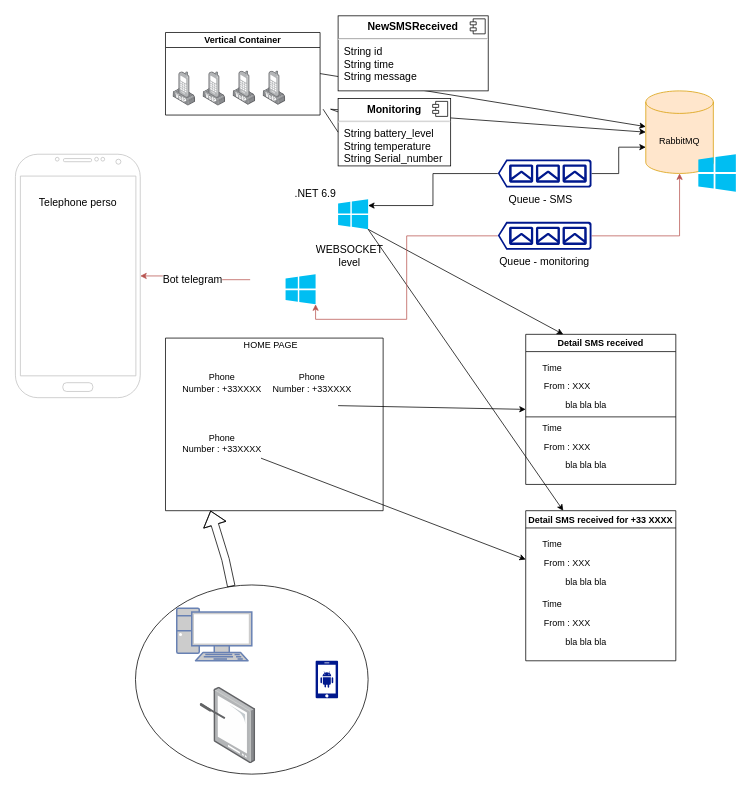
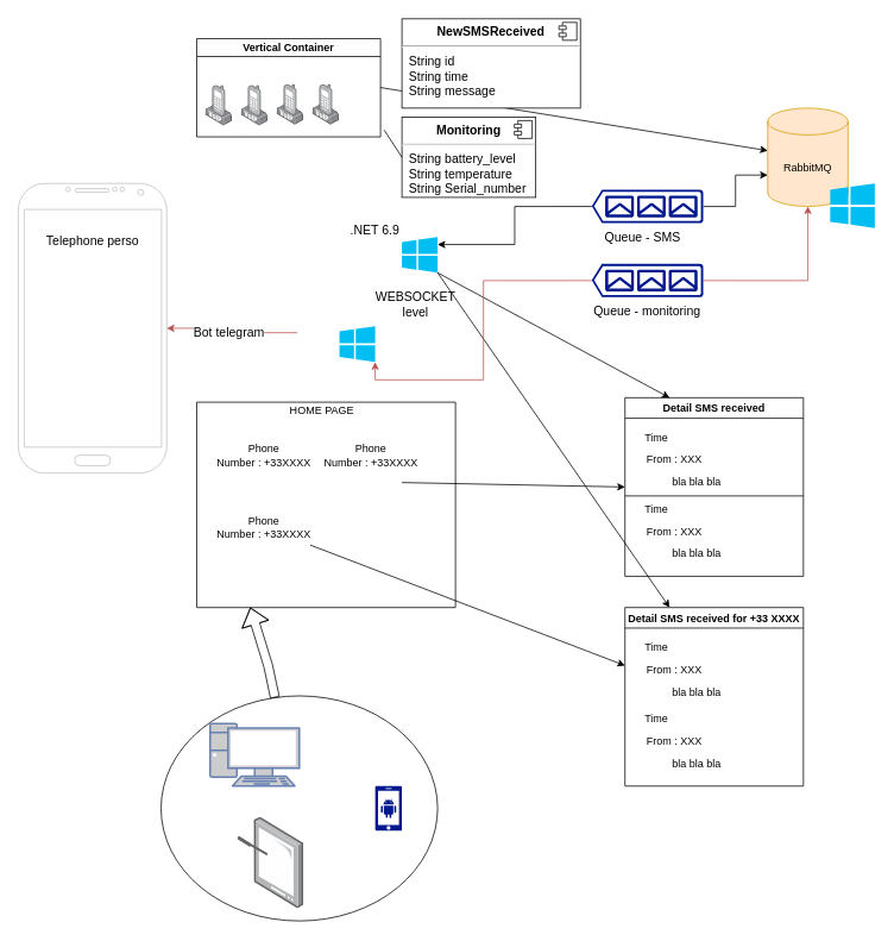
- <mxCell id="57" value="" style="endArrow=classic;html=1;rounded=0;fontSize=14;entryX=0;entryY=0.5;entryDx=0;entryDy=0;entryPerimeter=0;startArrow=none;" edge="1" parent="1" source="58" target="16"><mxGeometry width="50" height="50" relative="1" as="geometry"><mxPoint x="430" y="145" as="sourcePoint" /><mxPoint x="480" y="185" as="targetPoint" /><Array as="points"><mxPoint x="440" y="145" /></Array></mxGeometry></mxCell>
